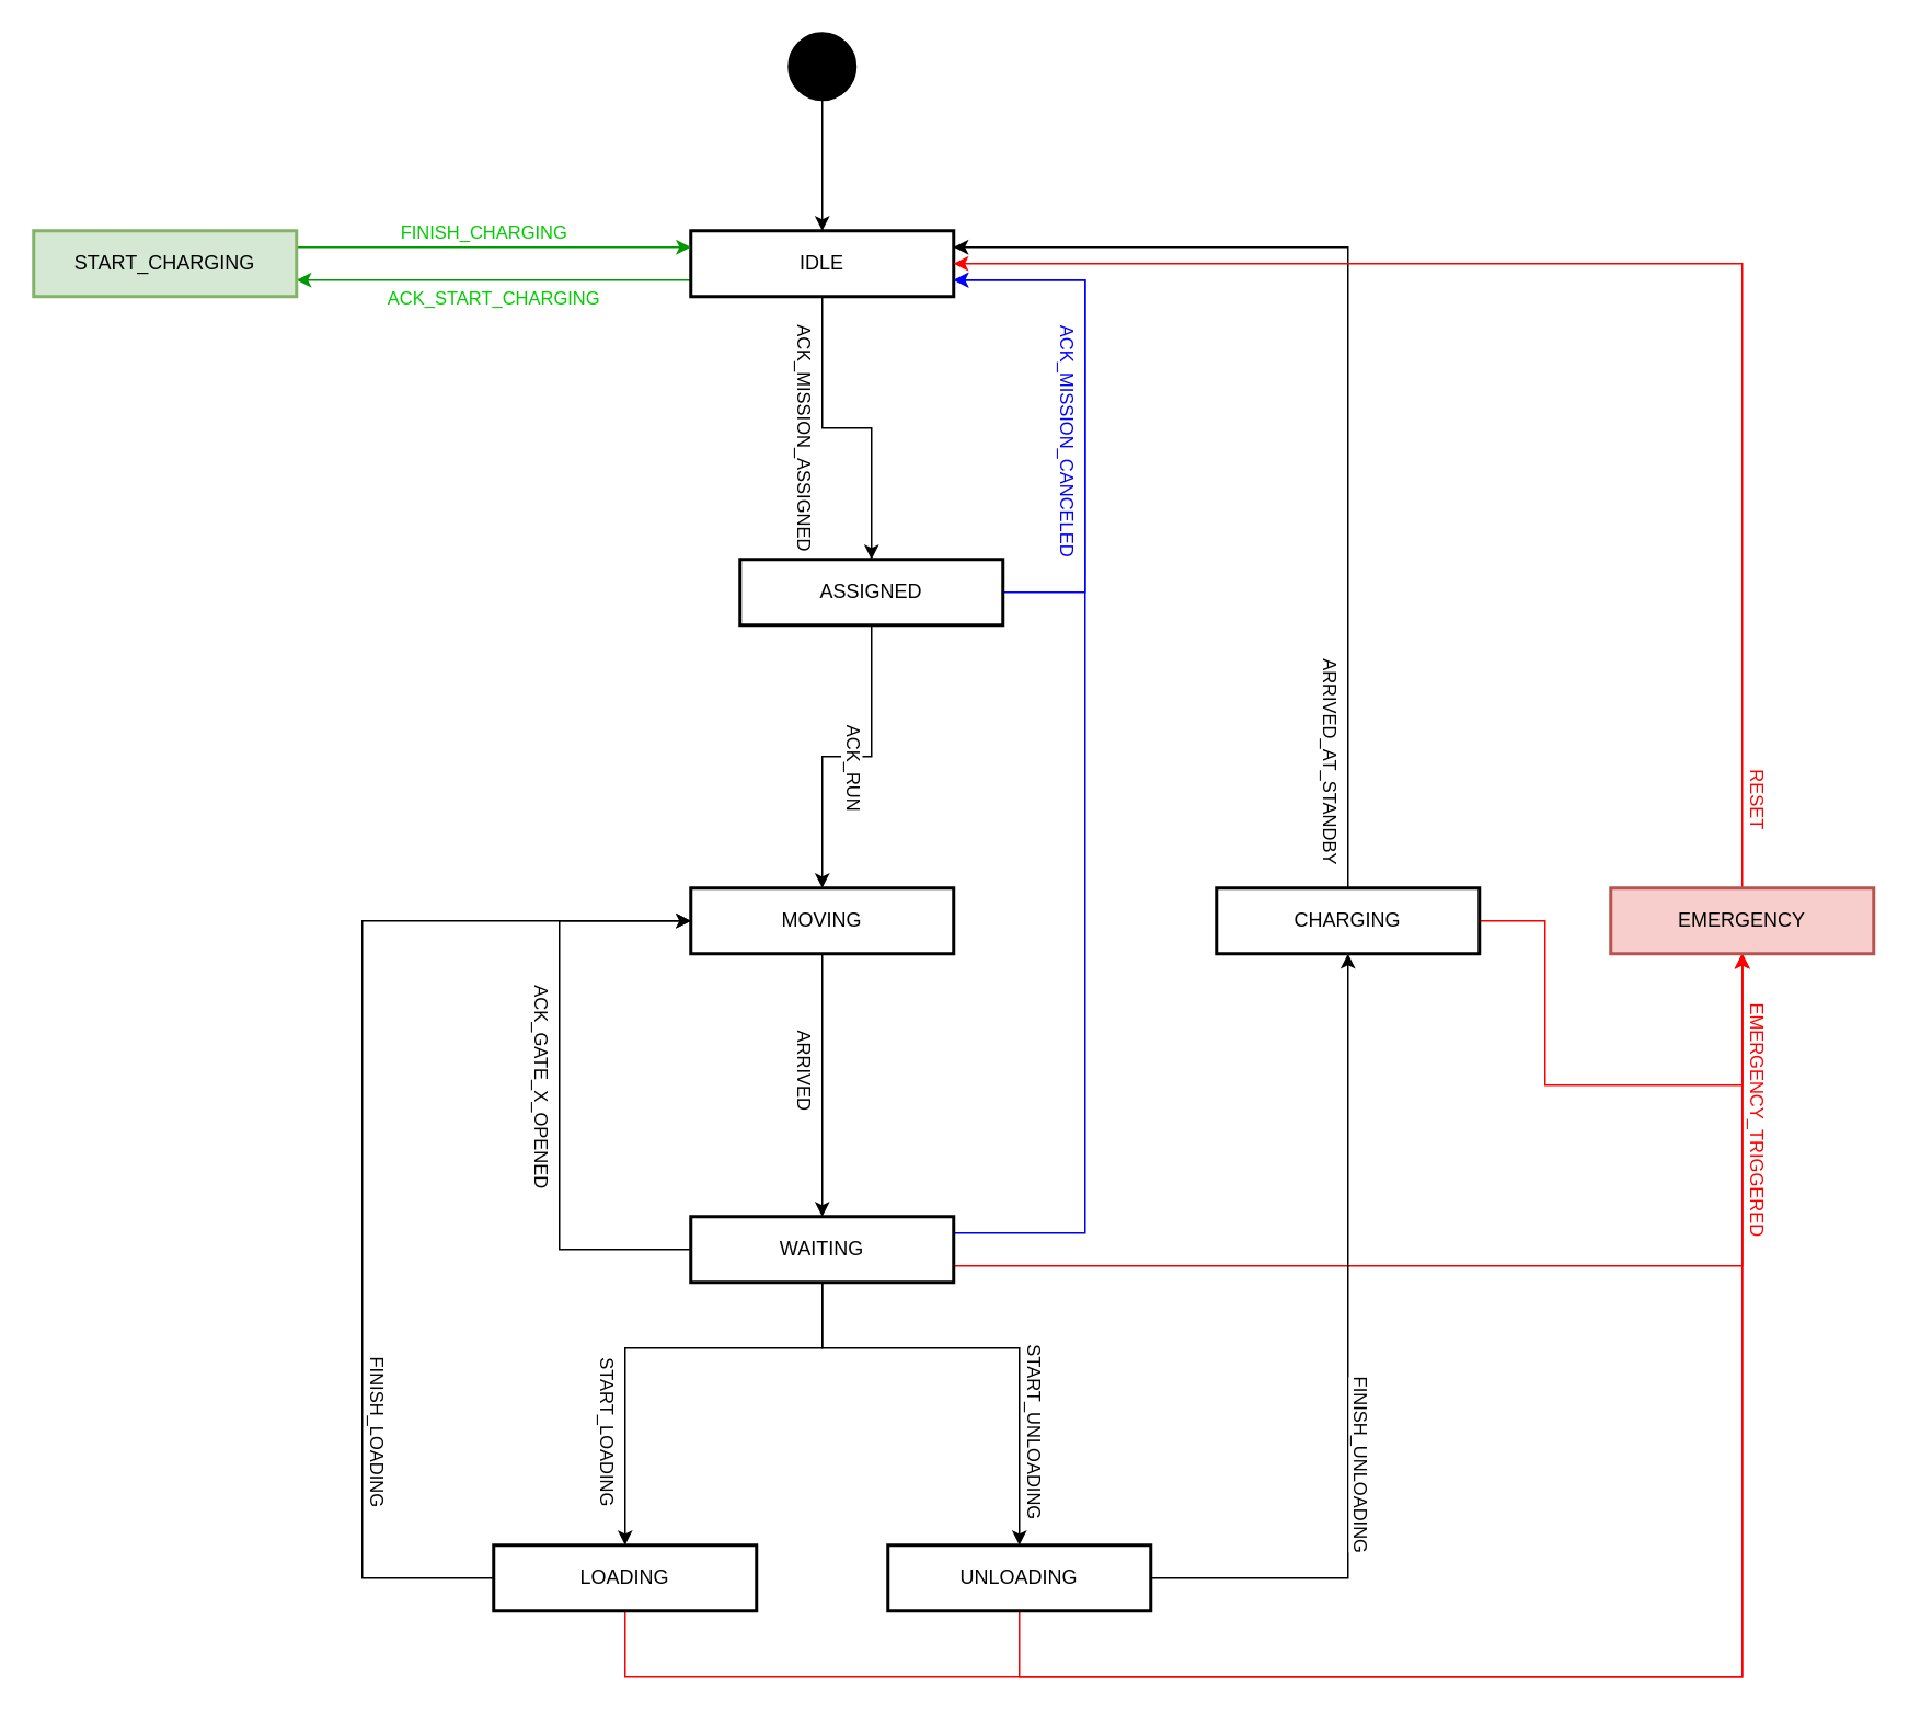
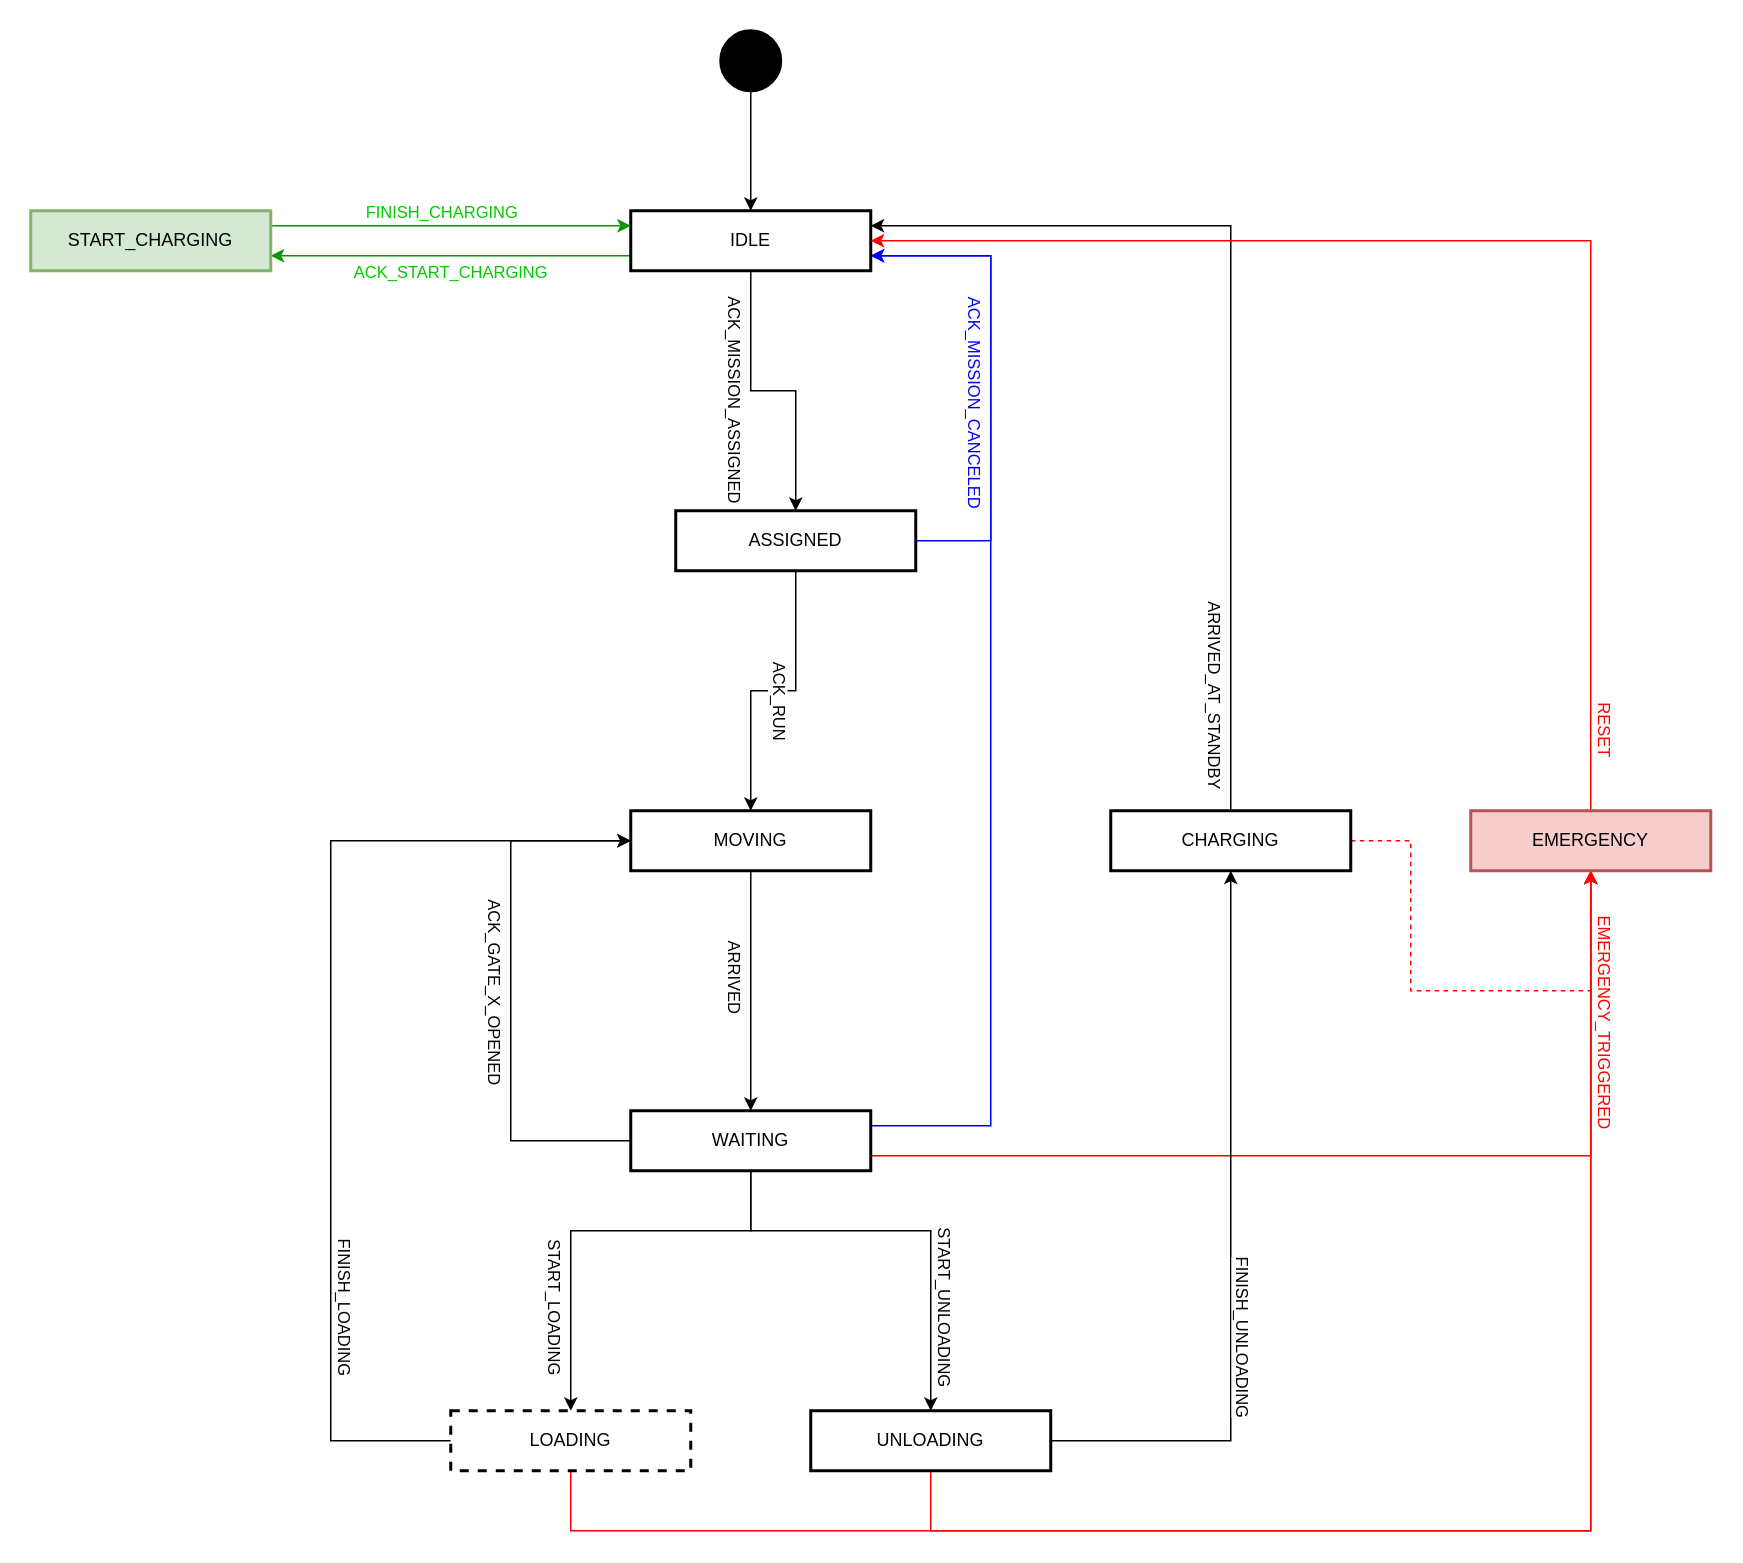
- <mxCell id="40" style="edgeStyle=orthogonalEdgeStyle;rounded=0;orthogonalLoop=1;jettySize=auto;html=1;entryX=0.5;entryY=1;entryDx=0;entryDy=0;strokeColor=#FF0000;" edge="1" parent="1" source="41" target="44"><mxGeometry relative="1" as="geometry"><Array as="points"><mxPoint x="940" y="560" /><mxPoint x="940" y="660" /><mxPoint x="1060" y="660" /></Array></mxGeometry></mxCell>
+ <mxCell id="40" style="edgeStyle=orthogonalEdgeStyle;rounded=0;orthogonalLoop=1;jettySize=auto;html=1;entryX=0.5;entryY=1;entryDx=0;entryDy=0;strokeColor=#FF0000;dashed=1;" edge="1" parent="1" source="41" target="44"><mxGeometry relative="1" as="geometry"><Array as="points"><mxPoint x="940" y="560" /><mxPoint x="940" y="660" /><mxPoint x="1060" y="660" /></Array></mxGeometry></mxCell>
- <mxCell id="32" value="LOADING" style="whiteSpace=wrap;html=1;strokeWidth=2;" parent="1" vertex="1"><mxGeometry x="300" y="940" width="160" height="40" as="geometry" /></mxCell>
+ <mxCell id="32" value="LOADING" style="whiteSpace=wrap;html=1;strokeWidth=2;dashed=1;" parent="1" vertex="1"><mxGeometry x="300" y="940" width="160" height="40" as="geometry" /></mxCell>
